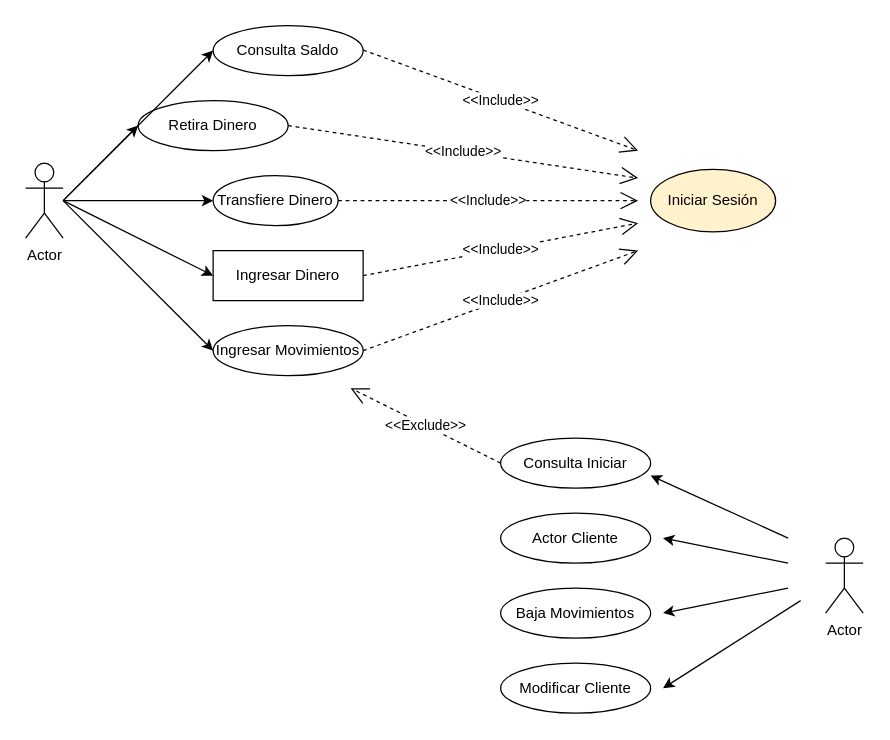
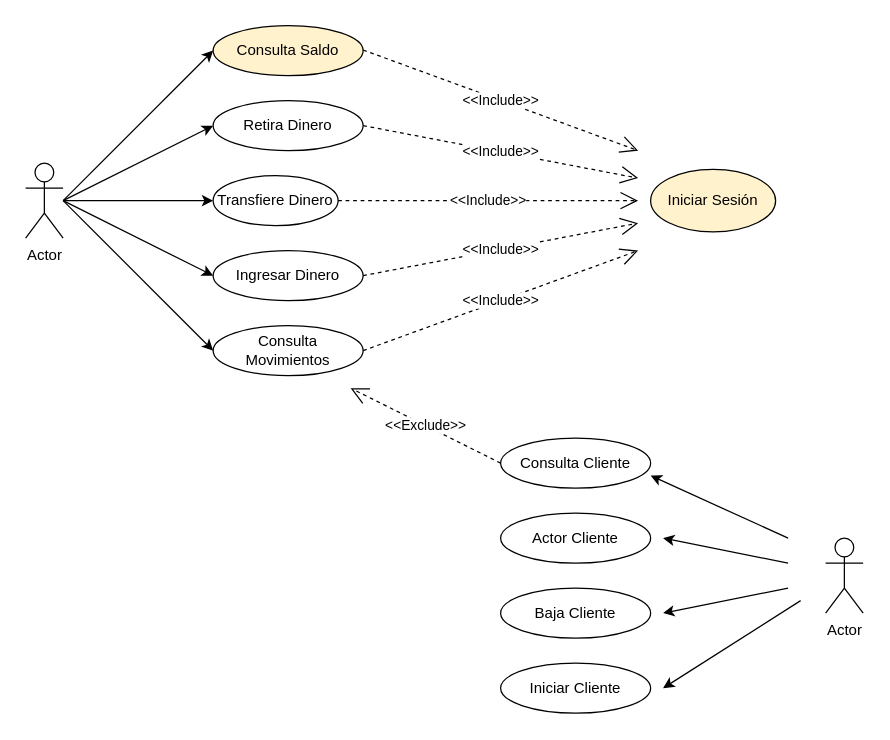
- <mxCell id="4" value="Consulta Saldo" style="ellipse;whiteSpace=wrap;html=1;" vertex="1" parent="1"><mxGeometry x="170" y="20" width="120" height="40" as="geometry" /></mxCell>
+ <mxCell id="4" value="Consulta Saldo" style="ellipse;whiteSpace=wrap;html=1;fillColor=#fff2cc;" vertex="1" parent="1"><mxGeometry x="170" y="20" width="120" height="40" as="geometry" /></mxCell>
- <mxCell id="5" value="Retira Dinero" style="ellipse;whiteSpace=wrap;html=1;" vertex="1" parent="1"><mxGeometry x="110" y="80" width="120" height="40" as="geometry" /></mxCell>
+ <mxCell id="5" value="Retira Dinero" style="ellipse;whiteSpace=wrap;html=1;" vertex="1" parent="1"><mxGeometry x="170" y="80" width="120" height="40" as="geometry" /></mxCell>
- <mxCell id="7" value="Ingresar Dinero" style="whiteSpace=wrap;html=1;rounded=0;" vertex="1" parent="1"><mxGeometry x="170" y="200" width="120" height="40" as="geometry" /></mxCell>
+ <mxCell id="7" value="Ingresar Dinero" style="ellipse;whiteSpace=wrap;html=1;" vertex="1" parent="1"><mxGeometry x="170" y="200" width="120" height="40" as="geometry" /></mxCell>
- <mxCell id="8" value="Ingresar Movimientos" style="ellipse;whiteSpace=wrap;html=1;" vertex="1" parent="1"><mxGeometry x="170" y="260" width="120" height="40" as="geometry" /></mxCell>
+ <mxCell id="8" value="Consulta Movimientos" style="ellipse;whiteSpace=wrap;html=1;" vertex="1" parent="1"><mxGeometry x="170" y="260" width="120" height="40" as="geometry" /></mxCell>
- <mxCell id="20" value="Consulta Iniciar" style="ellipse;whiteSpace=wrap;html=1;" vertex="1" parent="1"><mxGeometry x="400" y="350" width="120" height="40" as="geometry" /></mxCell>
+ <mxCell id="20" value="Consulta Cliente" style="ellipse;whiteSpace=wrap;html=1;" vertex="1" parent="1"><mxGeometry x="400" y="350" width="120" height="40" as="geometry" /></mxCell>
- <mxCell id="22" value="Baja Movimientos" style="ellipse;whiteSpace=wrap;html=1;" vertex="1" parent="1"><mxGeometry x="400" y="470" width="120" height="40" as="geometry" /></mxCell>
+ <mxCell id="22" value="Baja Cliente" style="ellipse;whiteSpace=wrap;html=1;" vertex="1" parent="1"><mxGeometry x="400" y="470" width="120" height="40" as="geometry" /></mxCell>
- <mxCell id="23" value="Modificar Cliente" style="ellipse;whiteSpace=wrap;html=1;" vertex="1" parent="1"><mxGeometry x="400" y="530" width="120" height="40" as="geometry" /></mxCell>
+ <mxCell id="23" value="Iniciar Cliente" style="ellipse;whiteSpace=wrap;html=1;" vertex="1" parent="1"><mxGeometry x="400" y="530" width="120" height="40" as="geometry" /></mxCell>
